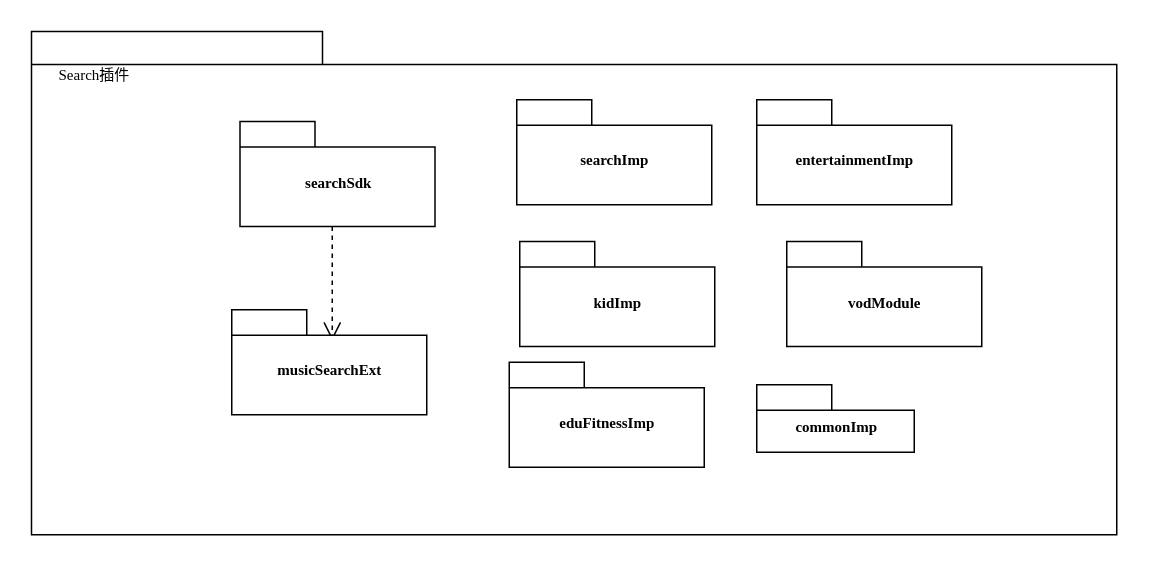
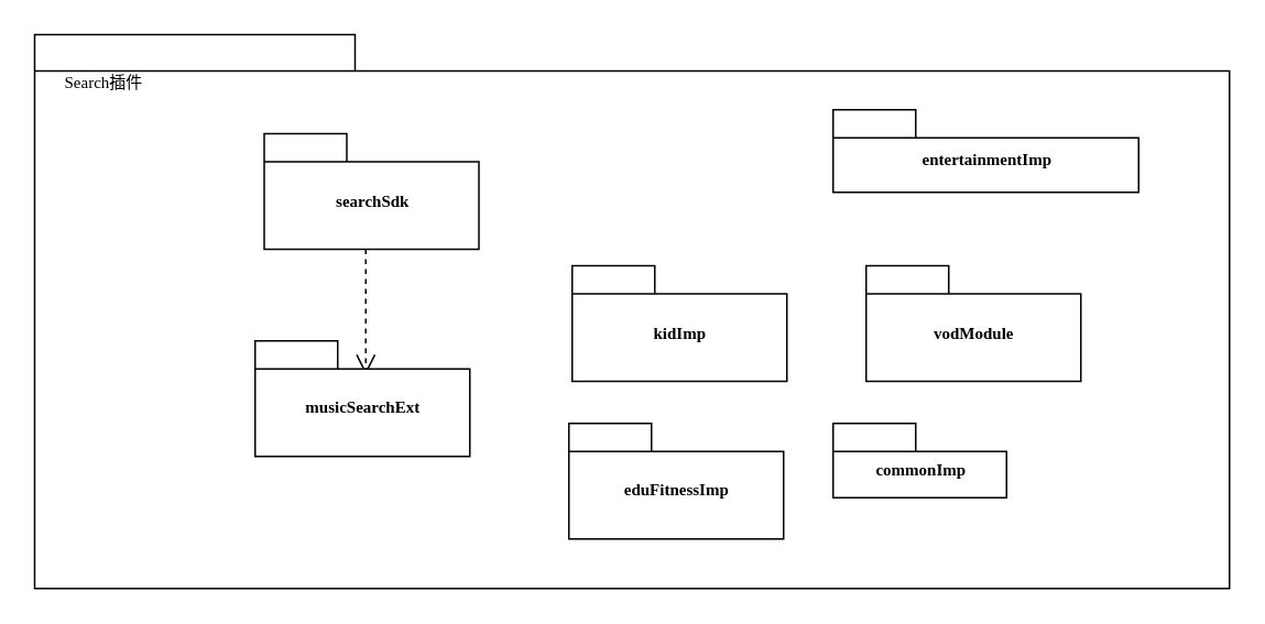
- <mxCell id="10" value="searchImp" style="shape=folder;fontStyle=1;spacingTop=10;tabWidth=50;tabHeight=17;tabPosition=left;html=1;rounded=0;shadow=0;comic=0;labelBackgroundColor=none;strokeWidth=1;fontFamily=Verdana;fontSize=10;align=center;" vertex="1" parent="9"><mxGeometry width="130" height="70" as="geometry" /></mxCell>
- <mxCell id="12" value="entertainmentImp" style="shape=folder;fontStyle=1;spacingTop=10;tabWidth=50;tabHeight=17;tabPosition=left;html=1;rounded=0;shadow=0;comic=0;labelBackgroundColor=none;strokeWidth=1;fontFamily=Verdana;fontSize=10;align=center;" vertex="1" parent="1"><mxGeometry x="504" y="66" width="130" height="70" as="geometry" /></mxCell>
+ <mxCell id="12" value="entertainmentImp" style="shape=folder;fontStyle=1;spacingTop=10;tabWidth=50;tabHeight=17;tabPosition=left;html=1;rounded=0;shadow=0;comic=0;labelBackgroundColor=none;strokeWidth=1;fontFamily=Verdana;fontSize=10;align=center;" vertex="1" parent="1"><mxGeometry x="504" y="66" width="185" height="50" as="geometry" /></mxCell>
- <mxCell id="11" value="eduFitnessImp" style="shape=folder;fontStyle=1;spacingTop=10;tabWidth=50;tabHeight=17;tabPosition=left;html=1;rounded=0;shadow=0;comic=0;labelBackgroundColor=none;strokeWidth=1;fontFamily=Verdana;fontSize=10;align=center;" vertex="1" parent="1"><mxGeometry x="339" y="241" width="130" height="70" as="geometry" /></mxCell>
+ <mxCell id="11" value="eduFitnessImp" style="shape=folder;fontStyle=1;spacingTop=10;tabWidth=50;tabHeight=17;tabPosition=left;html=1;rounded=0;shadow=0;comic=0;labelBackgroundColor=none;strokeWidth=1;fontFamily=Verdana;fontSize=10;align=center;" vertex="1" parent="1"><mxGeometry x="344" y="256" width="130" height="70" as="geometry" /></mxCell>
